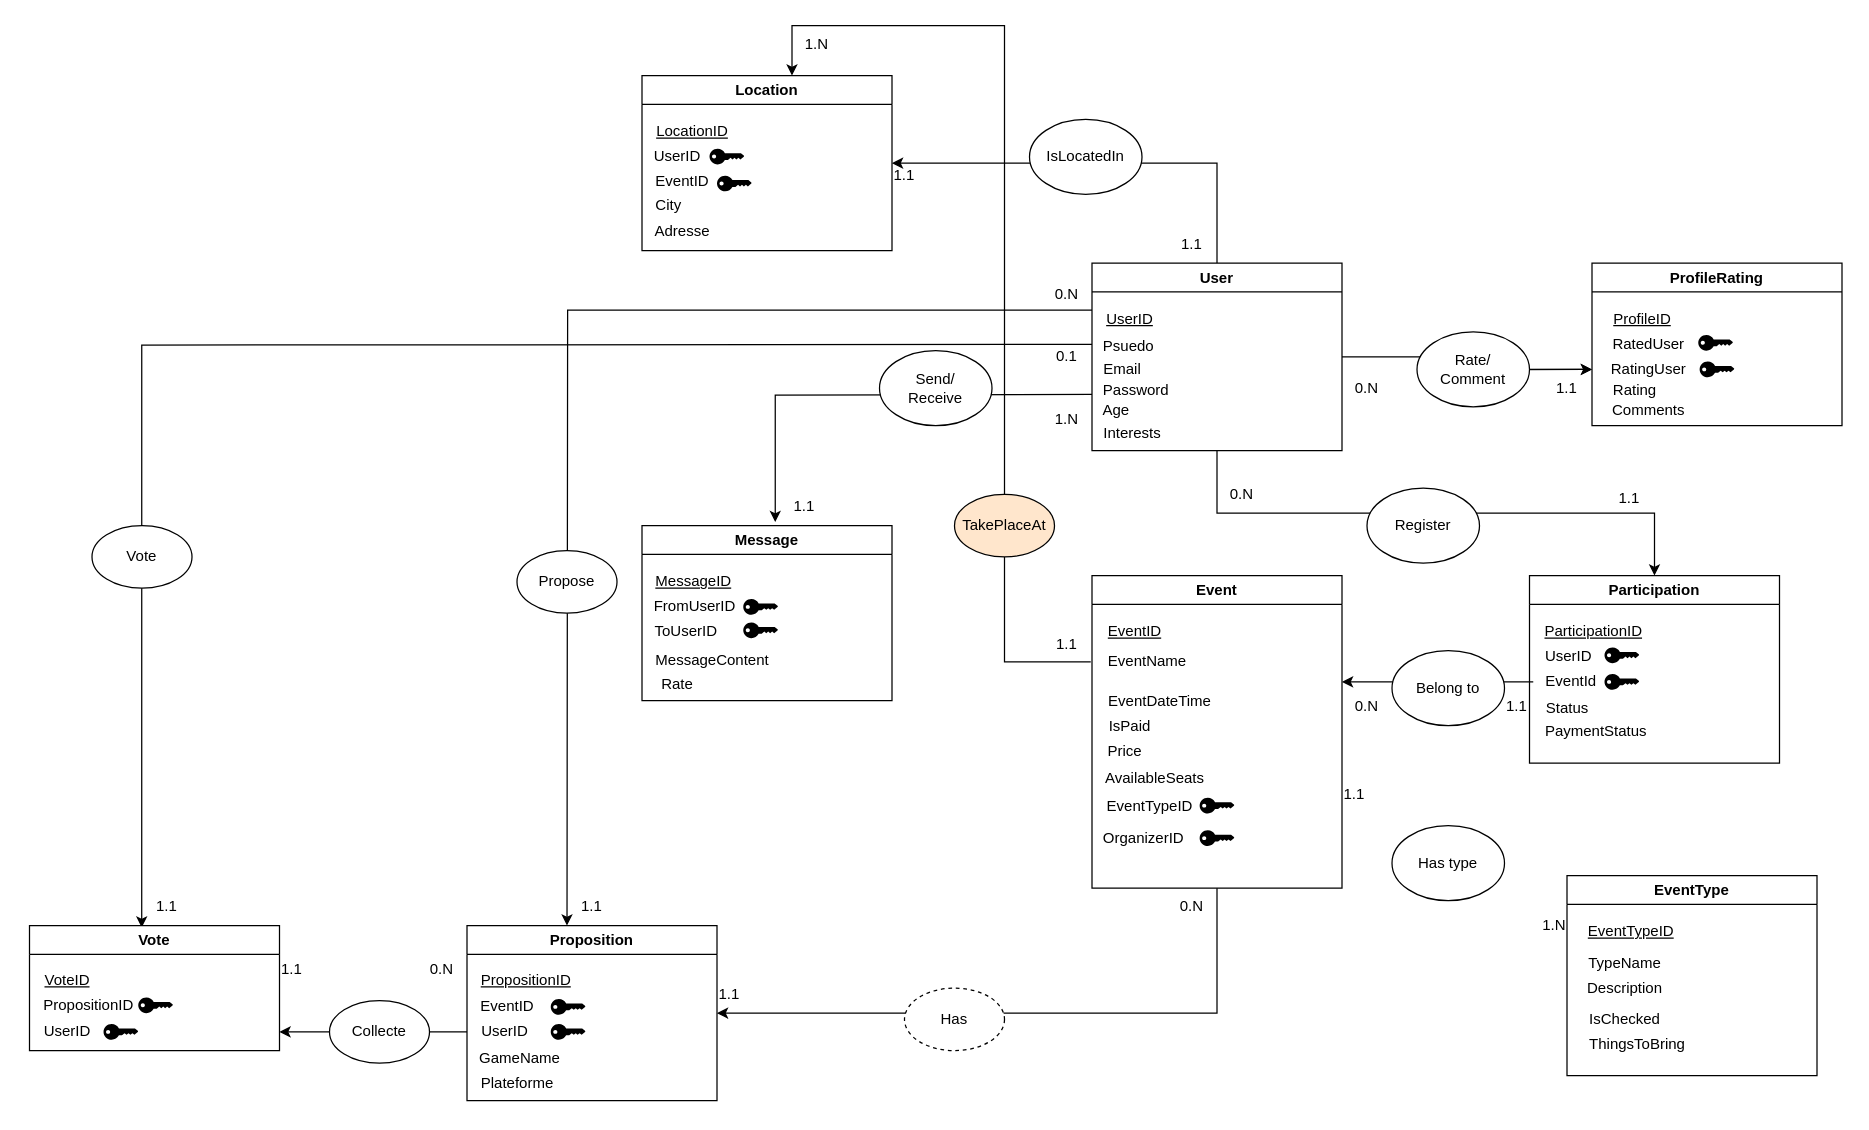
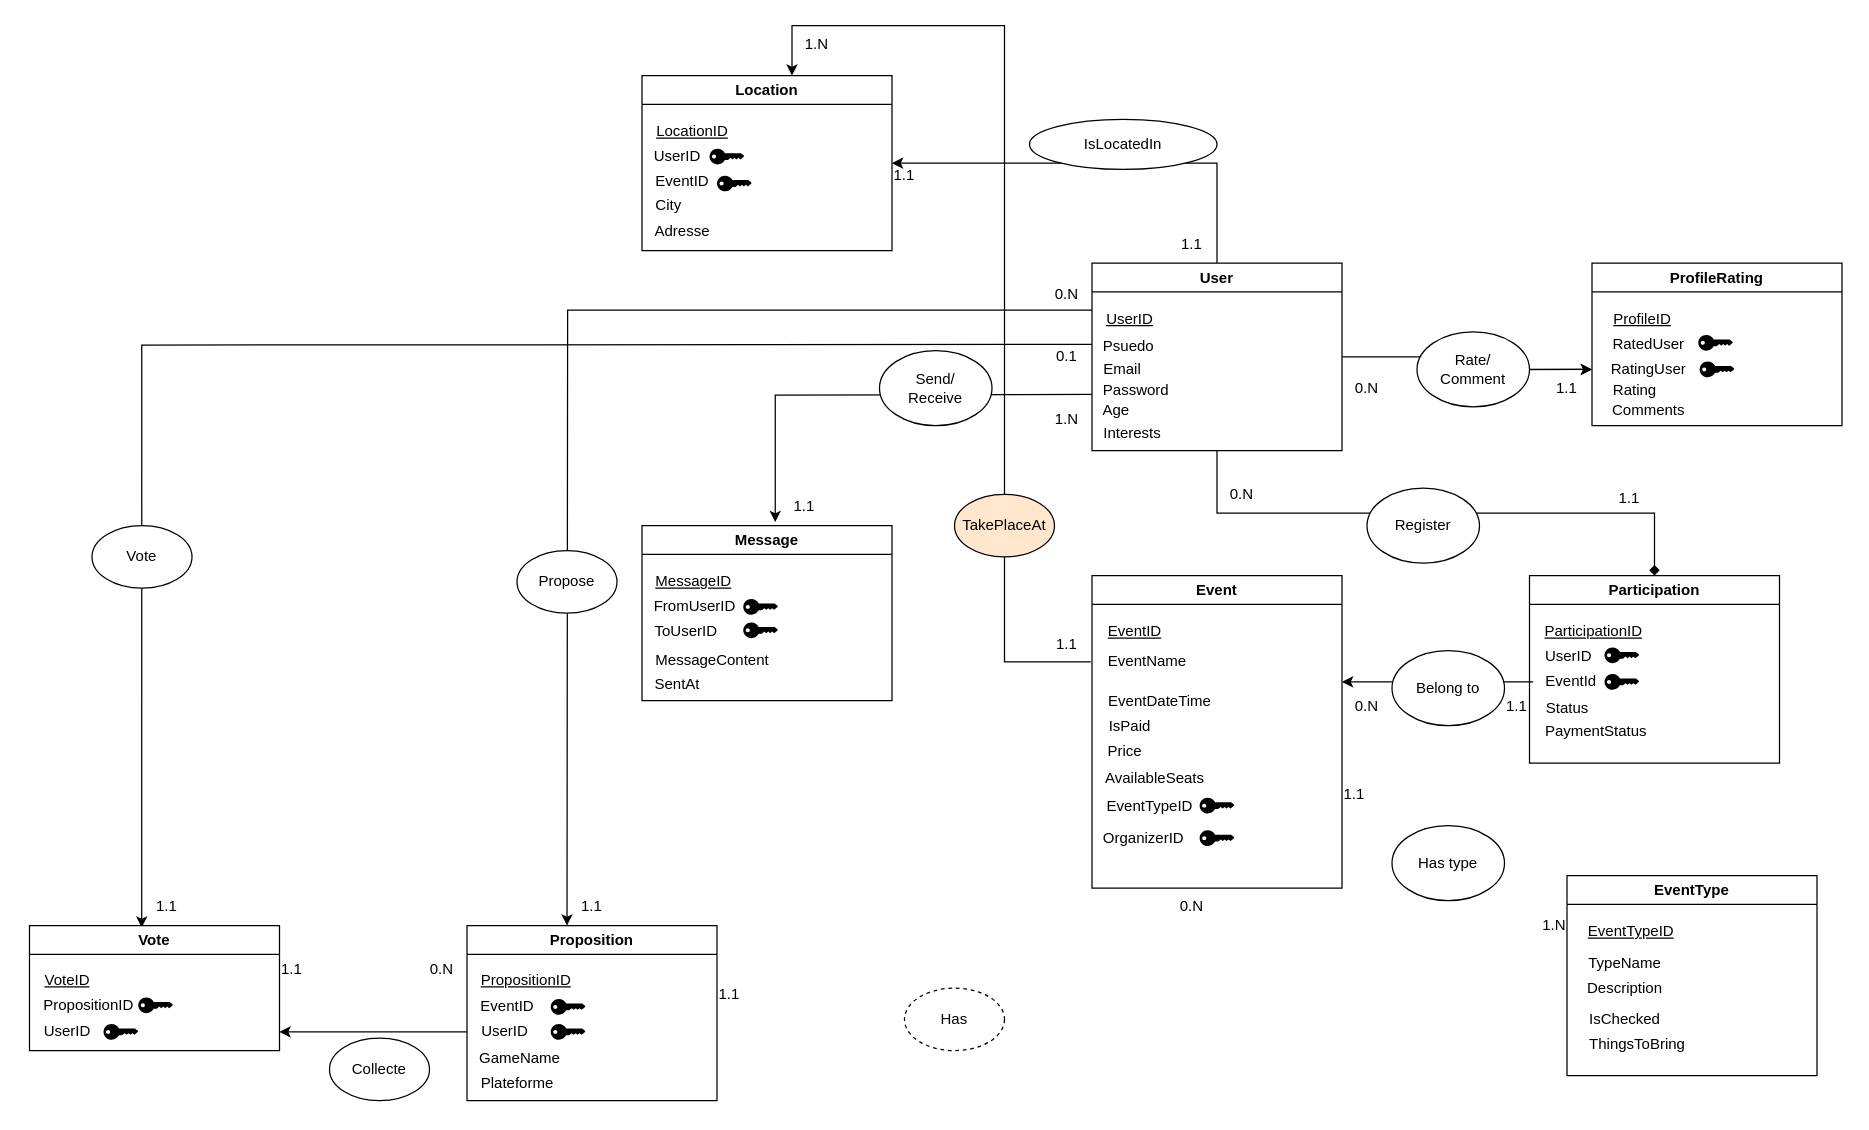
- <mxCell id="109" value="IsLocatedIn" style="ellipse;whiteSpace=wrap;html=1;" parent="1" vertex="1"><mxGeometry x="823" y="95" width="90" height="60" as="geometry" /></mxCell>
+ <mxCell id="109" value="IsLocatedIn" style="ellipse;whiteSpace=wrap;html=1;" parent="1" vertex="1"><mxGeometry x="823" y="95" width="150" height="40" as="geometry" /></mxCell>
- <mxCell id="3" style="edgeStyle=orthogonalEdgeStyle;rounded=0;orthogonalLoop=1;jettySize=auto;html=1;exitX=0.5;exitY=1;exitDx=0;exitDy=0;entryX=0.5;entryY=0;entryDx=0;entryDy=0;" parent="1" source="6" target="38" edge="1"><mxGeometry relative="1" as="geometry" /></mxCell>
+ <mxCell id="3" style="edgeStyle=orthogonalEdgeStyle;rounded=0;orthogonalLoop=1;jettySize=auto;html=1;exitX=0.5;exitY=1;exitDx=0;exitDy=0;entryX=0.5;entryY=0;entryDx=0;entryDy=0;endArrow=diamond;" parent="1" source="6" target="38" edge="1"><mxGeometry relative="1" as="geometry" /></mxCell>
- <mxCell id="67" value="Rate" style="text;html=1;align=center;verticalAlign=middle;resizable=0;points=[];autosize=1;strokeColor=none;fillColor=none;" parent="62" vertex="1"><mxGeometry x="-2" y="112" width="60" height="30" as="geometry" /></mxCell>
+ <mxCell id="67" value="SentAt" style="text;html=1;align=center;verticalAlign=middle;resizable=0;points=[];autosize=1;strokeColor=none;fillColor=none;" parent="62" vertex="1"><mxGeometry x="-2" y="112" width="60" height="30" as="geometry" /></mxCell>
- <mxCell id="26" style="edgeStyle=orthogonalEdgeStyle;rounded=0;orthogonalLoop=1;jettySize=auto;html=1;exitX=0.5;exitY=1;exitDx=0;exitDy=0;entryX=1;entryY=0.5;entryDx=0;entryDy=0;" parent="1" source="27" target="74" edge="1"><mxGeometry relative="1" as="geometry" /></mxCell>
- <mxCell id="100" value="Collecte" style="ellipse;whiteSpace=wrap;html=1;" parent="1" vertex="1"><mxGeometry x="263" y="800" width="80" height="50" as="geometry" /></mxCell>
+ <mxCell id="100" value="Collecte" style="ellipse;whiteSpace=wrap;html=1;" parent="1" vertex="1"><mxGeometry x="263" y="830" width="80" height="50" as="geometry" /></mxCell>
